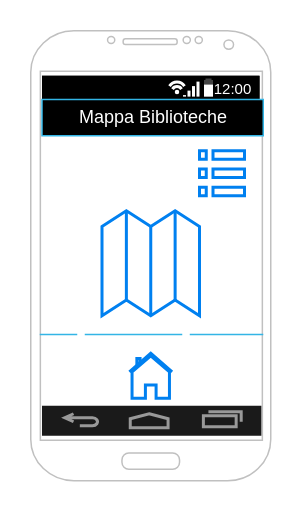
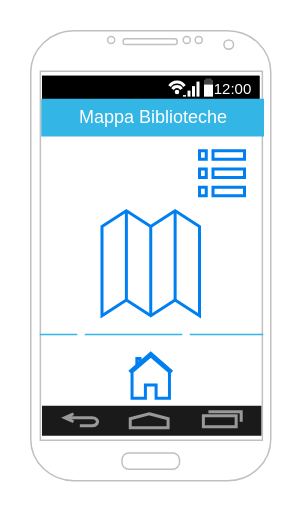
- <mxCell id="4" value="&lt;font style=&quot;font-size: 12px&quot;&gt;Mappa Biblioteche&lt;/font&gt;" style="whiteSpace=wrap;html=1;shadow=0;dashed=0;fontSize=10;align=center;fillColor=#000000;strokeColor=#33B5E5;fontColor=#FFFFFF;" vertex="1" parent="1"><mxGeometry x="27.5" y="65.83" width="147.5" height="24.17" as="geometry" /></mxCell>
+ <mxCell id="4" value="&lt;font style=&quot;font-size: 12px&quot;&gt;Mappa Biblioteche&lt;/font&gt;" style="whiteSpace=wrap;html=1;shadow=0;dashed=0;fontSize=10;align=center;fillColor=#33b5e5;strokeColor=#33B5E5;fontColor=#FFFFFF;" vertex="1" parent="1"><mxGeometry x="27.5" y="65.83" width="147.5" height="24.17" as="geometry" /></mxCell>
